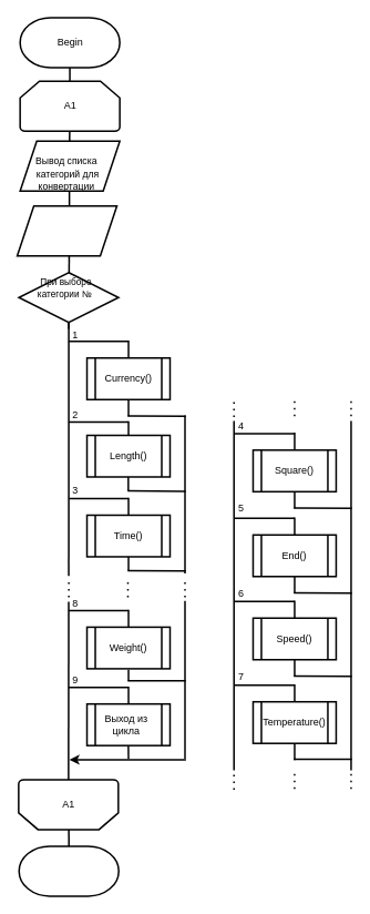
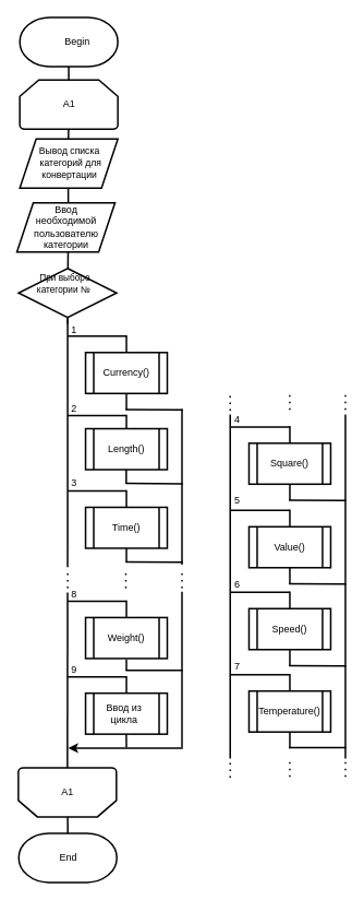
- <mxCell id="9" value="Begin" style="text;html=1;strokeColor=none;fillColor=none;align=center;verticalAlign=middle;whiteSpace=wrap;rounded=0;" parent="1" vertex="1"><mxGeometry x="64" y="40.75" width="40" height="20" as="geometry" /></mxCell>
+ <mxCell id="9" value="Begin" style="text;html=1;strokeColor=none;fillColor=none;align=center;verticalAlign=middle;whiteSpace=wrap;rounded=0;" parent="1" vertex="1"><mxGeometry x="74" y="40.75" width="40" height="20" as="geometry" /></mxCell>
- <mxCell id="11" value="&lt;font style=&quot;font-size: 11.5px&quot;&gt;Вывод списка&lt;br&gt;&amp;nbsp;категорий для конвертации&lt;br&gt;&lt;/font&gt;" style="text;html=1;strokeColor=none;fillColor=none;align=center;verticalAlign=middle;whiteSpace=wrap;rounded=0;strokeWidth=2;" parent="1" vertex="1"><mxGeometry x="26.5" y="199.25" width="104.5" height="20" as="geometry" /></mxCell>
+ <mxCell id="11" value="&lt;font style=&quot;font-size: 11.5px&quot;&gt;Вывод списка&lt;br&gt;&amp;nbsp;категорий для конвертации&lt;br&gt;&lt;/font&gt;" style="text;html=1;strokeColor=none;fillColor=none;align=center;verticalAlign=middle;whiteSpace=wrap;rounded=0;strokeWidth=2;" parent="1" vertex="1"><mxGeometry x="31.5" y="189.25" width="104.5" height="20" as="geometry" /></mxCell>
+ <mxCell id="16" value="Ввод необходимой пользователю категории" style="text;html=1;strokeColor=none;fillColor=none;align=center;verticalAlign=middle;whiteSpace=wrap;rounded=0;" vertex="1" parent="1"><mxGeometry x="27.75" y="247.25" width="104.5" height="60" as="geometry" /></mxCell>
- <mxCell id="51" value="End()" style="text;html=1;strokeColor=none;fillColor=none;align=center;verticalAlign=middle;whiteSpace=wrap;rounded=0;direction=east;" vertex="1" parent="1"><mxGeometry x="334" y="657.75" width="40" height="20" as="geometry" /></mxCell>
+ <mxCell id="51" value="Value()" style="text;html=1;strokeColor=none;fillColor=none;align=center;verticalAlign=middle;whiteSpace=wrap;rounded=0;direction=east;" vertex="1" parent="1"><mxGeometry x="334" y="657.75" width="40" height="20" as="geometry" /></mxCell>
- <mxCell id="78" value="Выход из цикла" style="text;html=1;strokeColor=none;fillColor=none;align=center;verticalAlign=middle;whiteSpace=wrap;rounded=0;direction=east;" vertex="1" parent="1"><mxGeometry x="123" y="861" width="56.5" height="20" as="geometry" /></mxCell>
+ <mxCell id="78" value="Ввод из цикла" style="text;html=1;strokeColor=none;fillColor=none;align=center;verticalAlign=middle;whiteSpace=wrap;rounded=0;direction=east;" vertex="1" parent="1"><mxGeometry x="123" y="861" width="56.5" height="20" as="geometry" /></mxCell>
+ <mxCell id="83" value="End" style="text;html=1;strokeColor=none;fillColor=none;align=center;verticalAlign=middle;whiteSpace=wrap;rounded=0;" vertex="1" parent="1"><mxGeometry x="62.75" y="1037" width="40" height="20" as="geometry" /></mxCell>
